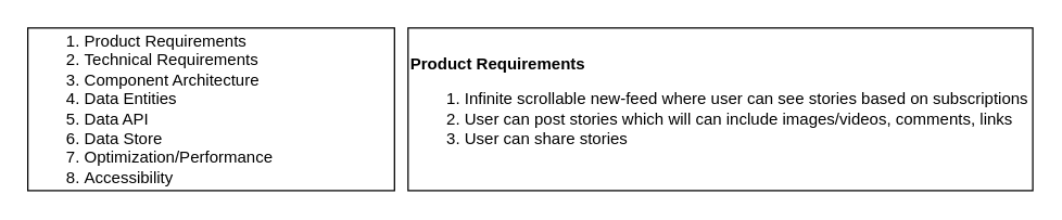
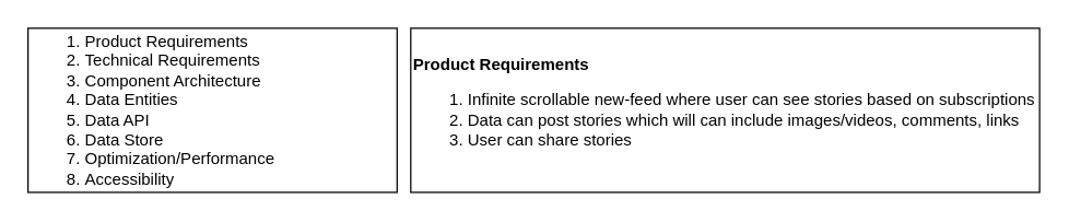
- <mxCell id="3" value="&lt;b&gt;Product Requirements&lt;br&gt;&lt;/b&gt;&lt;ol&gt;&lt;li&gt;Infinite scrollable new-feed where user can see stories based on subscriptions&lt;/li&gt;&lt;li&gt;User can post stories which will can include images/videos, comments, links&lt;/li&gt;&lt;li&gt;User can share stories&lt;/li&gt;&lt;/ol&gt;" style="rounded=0;whiteSpace=wrap;html=1;align=left;" vertex="1" parent="1"><mxGeometry x="300" y="20" width="460" height="120" as="geometry" /></mxCell>
+ <mxCell id="3" value="&lt;b&gt;Product Requirements&lt;br&gt;&lt;/b&gt;&lt;ol&gt;&lt;li&gt;Infinite scrollable new-feed where user can see stories based on subscriptions&lt;/li&gt;&lt;li&gt;Data can post stories which will can include images/videos, comments, links&lt;/li&gt;&lt;li&gt;User can share stories&lt;/li&gt;&lt;/ol&gt;" style="rounded=0;whiteSpace=wrap;html=1;align=left;" vertex="1" parent="1"><mxGeometry x="300" y="20" width="460" height="120" as="geometry" /></mxCell>
